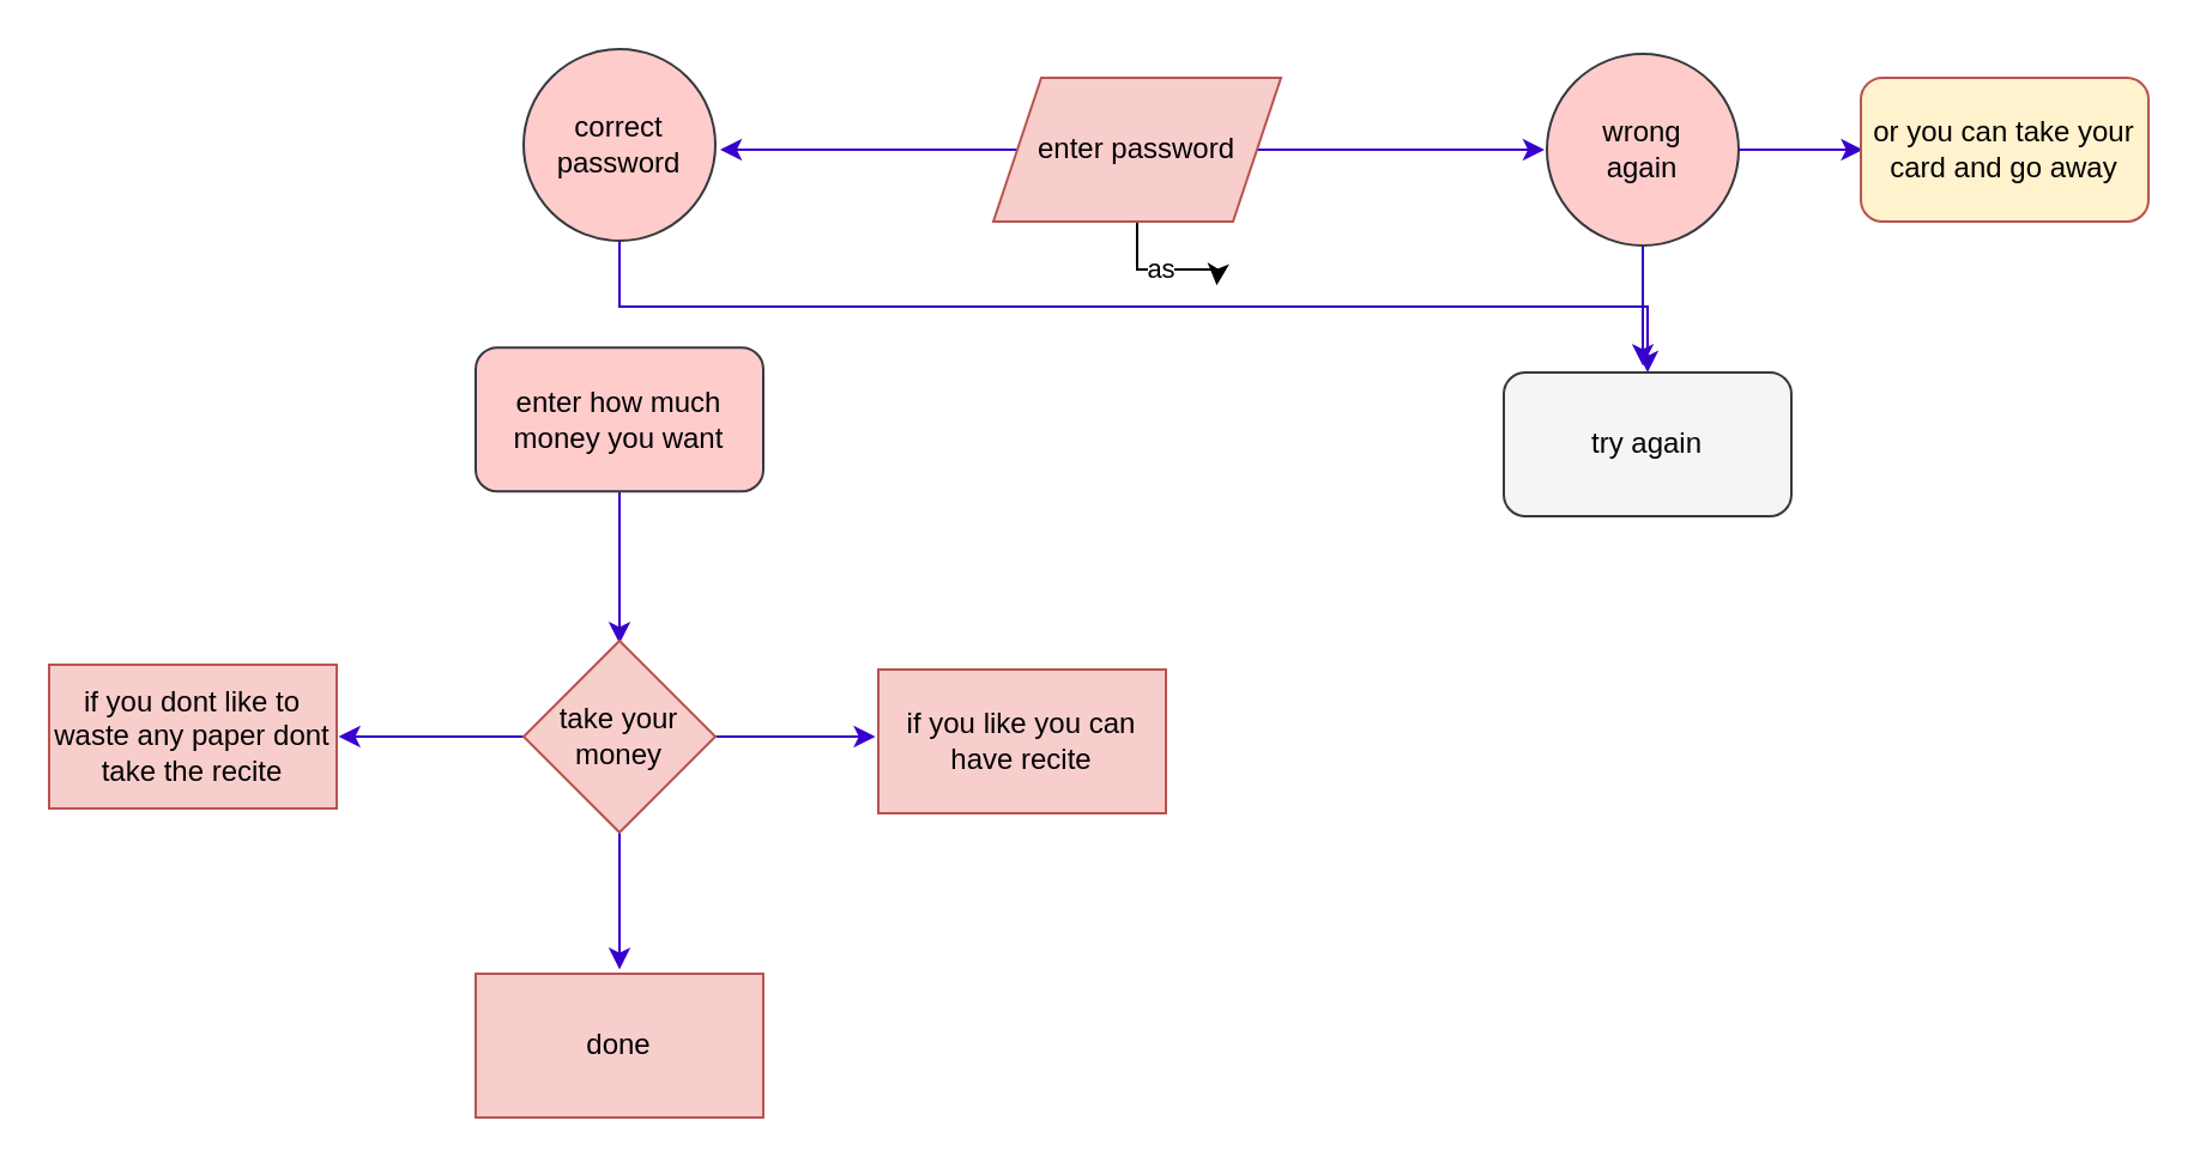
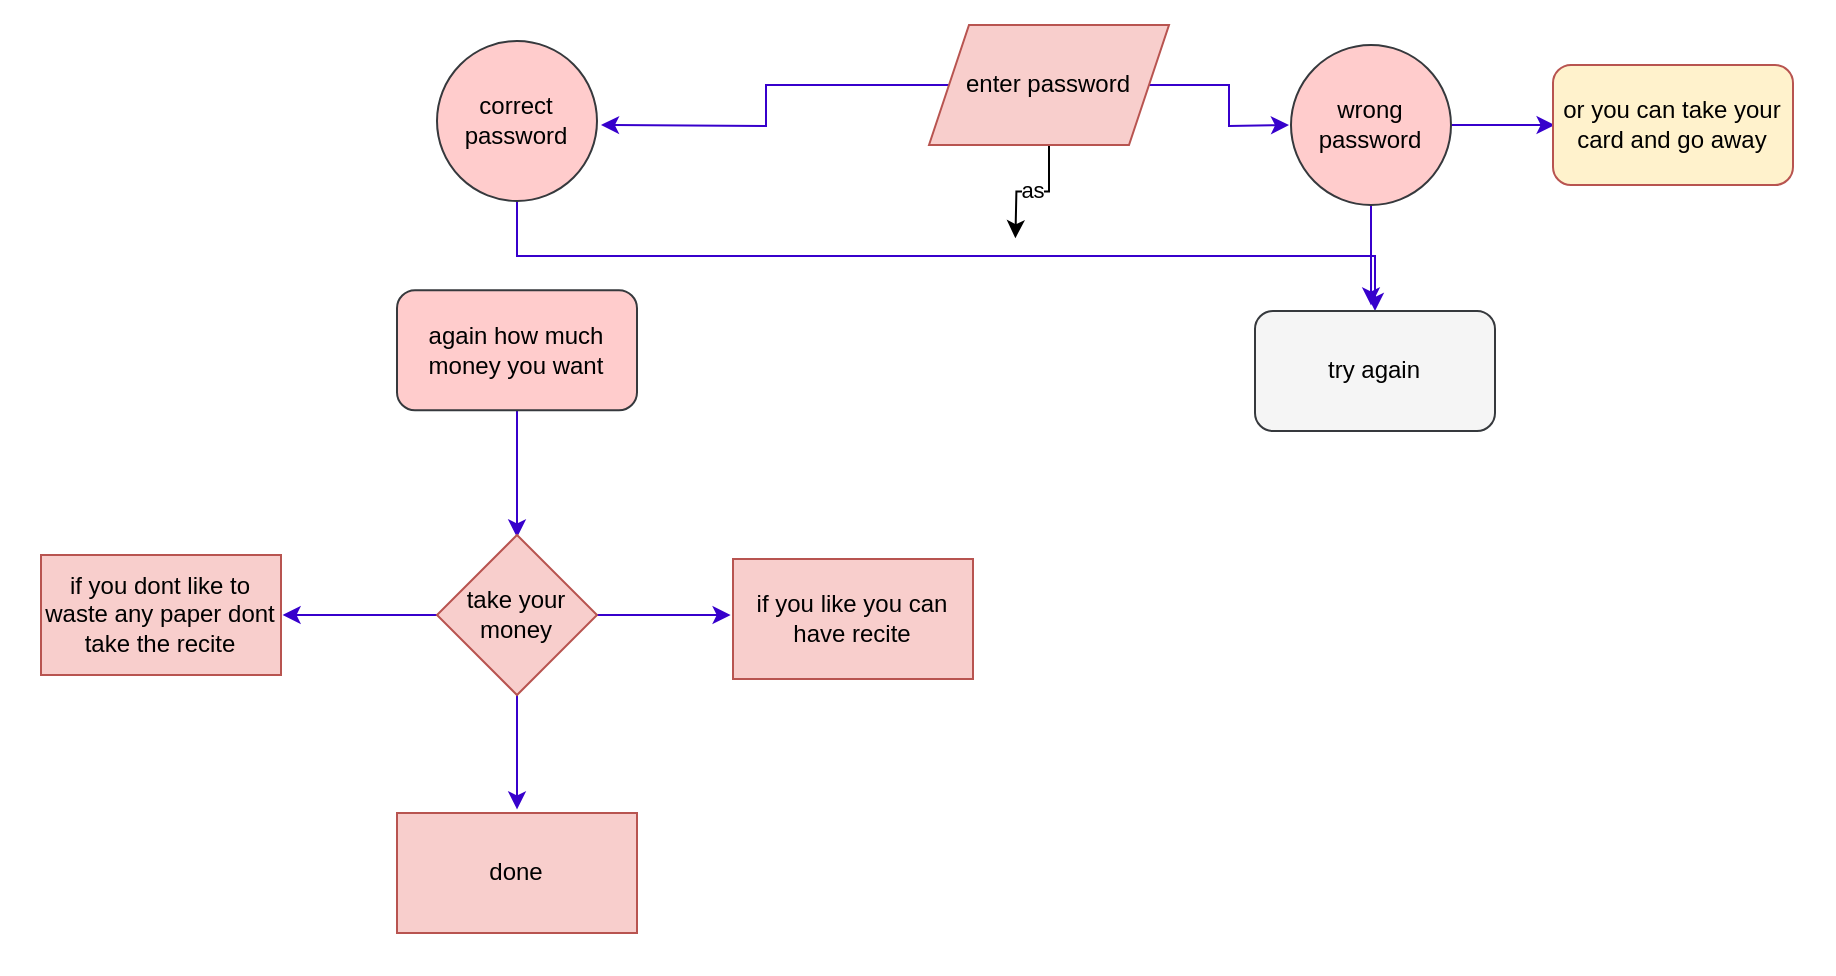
- <mxCell id="6" value="&lt;font color=&quot;#000000&quot;&gt;enter password&lt;/font&gt;" style="shape=parallelogram;perimeter=parallelogramPerimeter;whiteSpace=wrap;html=1;fixedSize=1;fillColor=#f8cecc;strokeColor=#b85450;" parent="1" vertex="1"><mxGeometry x="414" y="32" width="120" height="60" as="geometry" /></mxCell>
+ <mxCell id="6" value="&lt;font color=&quot;#000000&quot;&gt;enter password&lt;/font&gt;" style="shape=parallelogram;perimeter=parallelogramPerimeter;whiteSpace=wrap;html=1;fixedSize=1;fillColor=#f8cecc;strokeColor=#b85450;" parent="1" vertex="1"><mxGeometry x="464" y="12" width="120" height="60" as="geometry" /></mxCell>
- <mxCell id="11" value="&lt;font color=&quot;#000000&quot;&gt;wrong&lt;/font&gt;&lt;div&gt;&lt;font color=&quot;#000000&quot;&gt;again&lt;/font&gt;&lt;/div&gt;" style="ellipse;whiteSpace=wrap;html=1;aspect=fixed;fillColor=#ffcccc;strokeColor=#36393d;" parent="1" vertex="1"><mxGeometry x="645" y="22" width="80" height="80" as="geometry" /></mxCell>
+ <mxCell id="11" value="&lt;font color=&quot;#000000&quot;&gt;wrong&lt;/font&gt;&lt;div&gt;&lt;font color=&quot;#000000&quot;&gt;password&lt;/font&gt;&lt;/div&gt;" style="ellipse;whiteSpace=wrap;html=1;aspect=fixed;fillColor=#ffcccc;strokeColor=#36393d;" parent="1" vertex="1"><mxGeometry x="645" y="22" width="80" height="80" as="geometry" /></mxCell>
- <mxCell id="15" value="&lt;font color=&quot;#000000&quot;&gt;enter how much money you want&lt;/font&gt;" style="rounded=1;whiteSpace=wrap;html=1;fillColor=#ffcccc;strokeColor=#36393d;" parent="1" vertex="1"><mxGeometry x="198" y="144.6" width="120" height="60" as="geometry" /></mxCell>
+ <mxCell id="15" value="&lt;font color=&quot;#000000&quot;&gt;again how much money you want&lt;/font&gt;" style="rounded=1;whiteSpace=wrap;html=1;fillColor=#ffcccc;strokeColor=#36393d;" parent="1" vertex="1"><mxGeometry x="198" y="144.6" width="120" height="60" as="geometry" /></mxCell>
